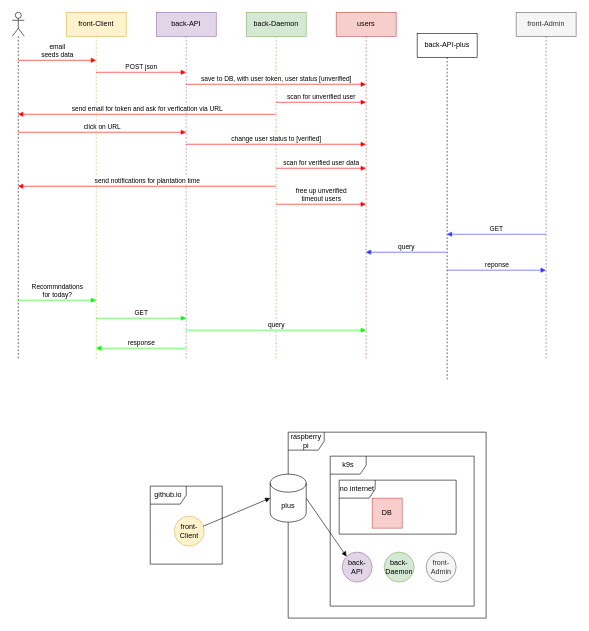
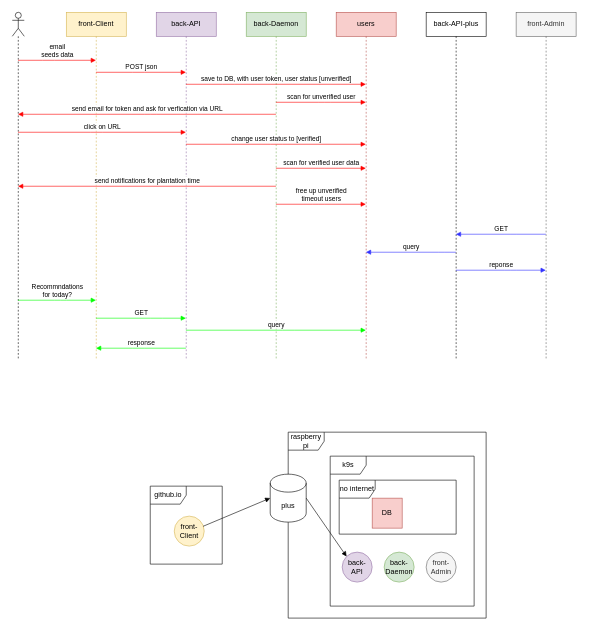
- <mxCell id="9" value="back-API-plus" style="shape=umlLifeline;perimeter=lifelinePerimeter;whiteSpace=wrap;html=1;container=1;collapsible=0;recursiveResize=0;outlineConnect=0;" parent="1" vertex="1"><mxGeometry x="695" y="55" width="100" height="580" as="geometry" /></mxCell>
+ <mxCell id="9" value="back-API-plus" style="shape=umlLifeline;perimeter=lifelinePerimeter;whiteSpace=wrap;html=1;container=1;collapsible=0;recursiveResize=0;outlineConnect=0;" parent="1" vertex="1"><mxGeometry x="710" y="20" width="100" height="580" as="geometry" /></mxCell>
